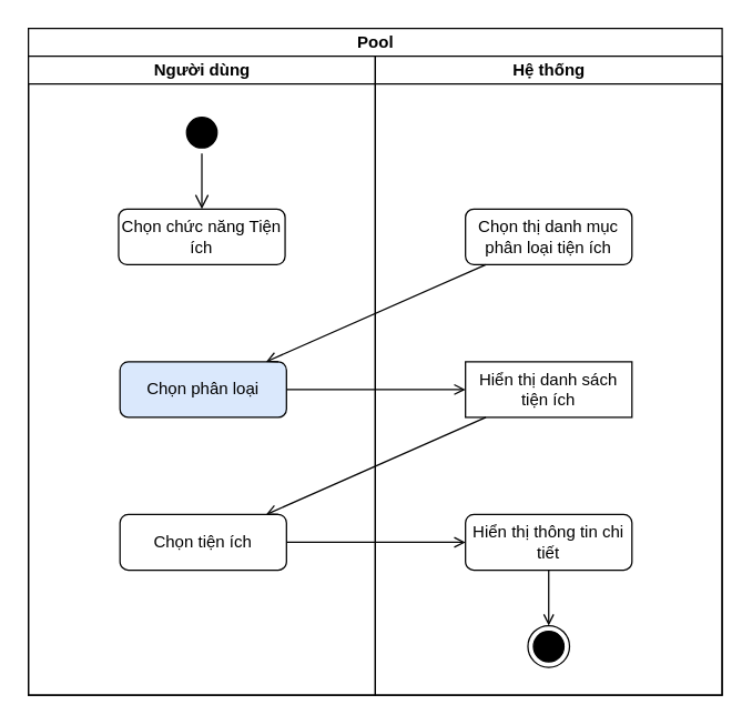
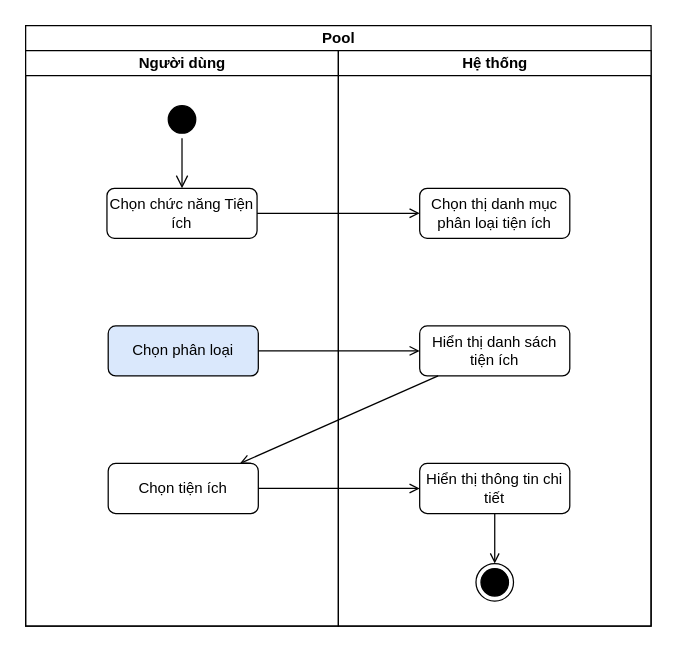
+ <mxCell id="15" style="edgeStyle=orthogonalEdgeStyle;rounded=0;orthogonalLoop=1;jettySize=auto;html=1;strokeColor=#000000;endArrow=open;endFill=0;" edge="1" parent="2" source="6" target="10"><mxGeometry relative="1" as="geometry" /></mxCell>
- <mxCell id="16" style="rounded=0;orthogonalLoop=1;jettySize=auto;html=1;strokeColor=#000000;endArrow=open;endFill=0;" edge="1" parent="2" source="10" target="7"><mxGeometry relative="1" as="geometry" /></mxCell>
- <mxCell id="11" value="Hiển thị danh sách tiện ích" style="whiteSpace=wrap;html=1;strokeColor=#000000;rounded=0;" vertex="1" parent="9"><mxGeometry x="65.0" y="220" width="120" height="40" as="geometry" /></mxCell>
+ <mxCell id="11" value="Hiển thị danh sách tiện ích" style="rounded=1;whiteSpace=wrap;html=1;strokeColor=#000000;" vertex="1" parent="9"><mxGeometry x="65.0" y="220" width="120" height="40" as="geometry" /></mxCell>
